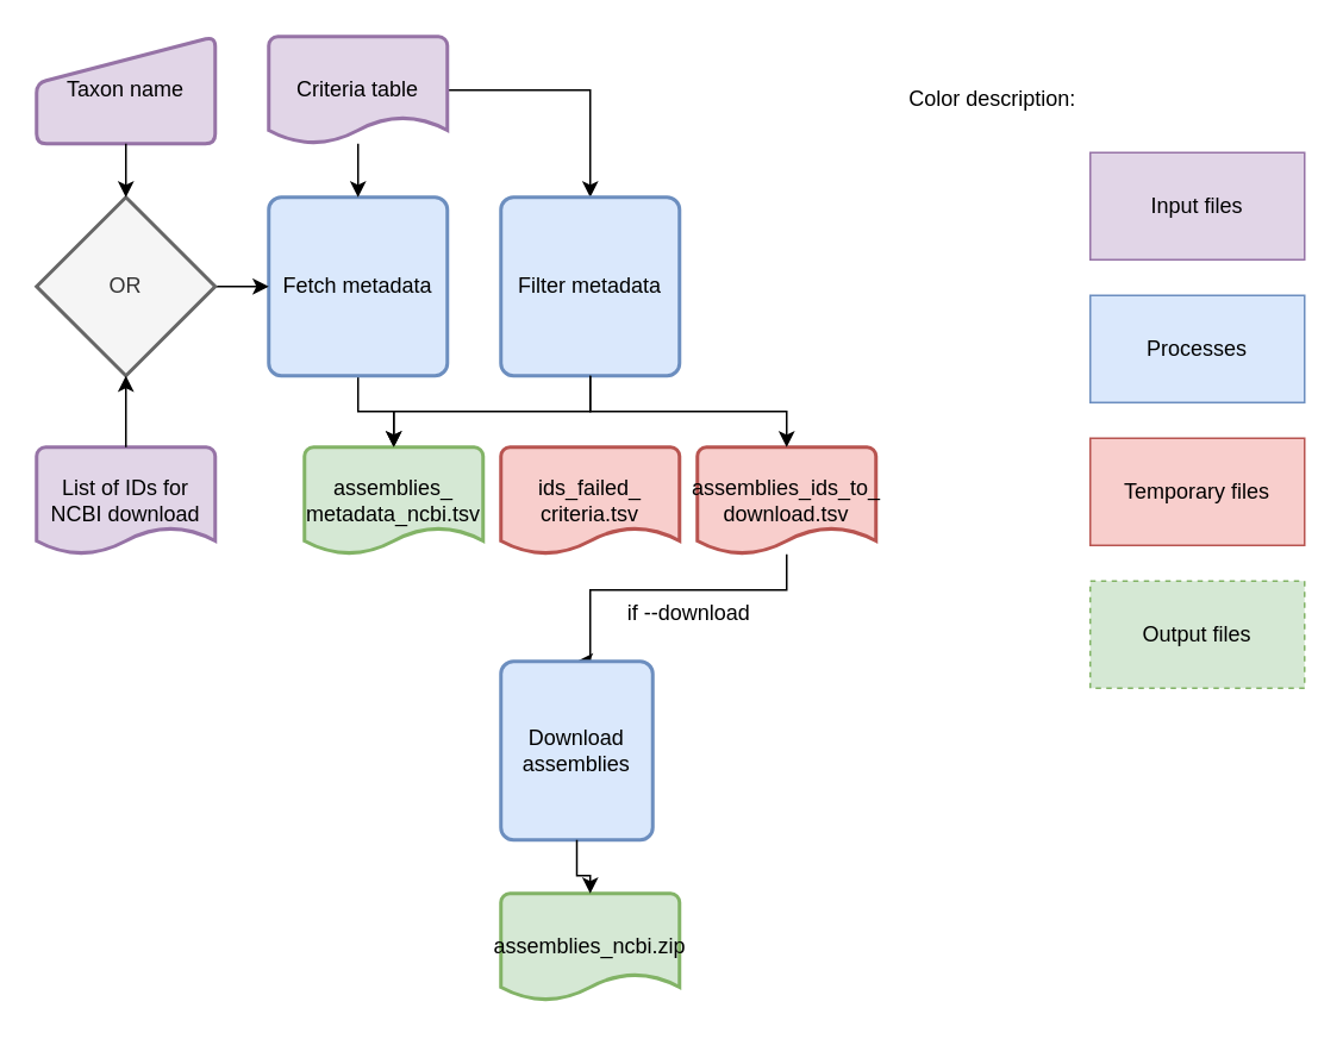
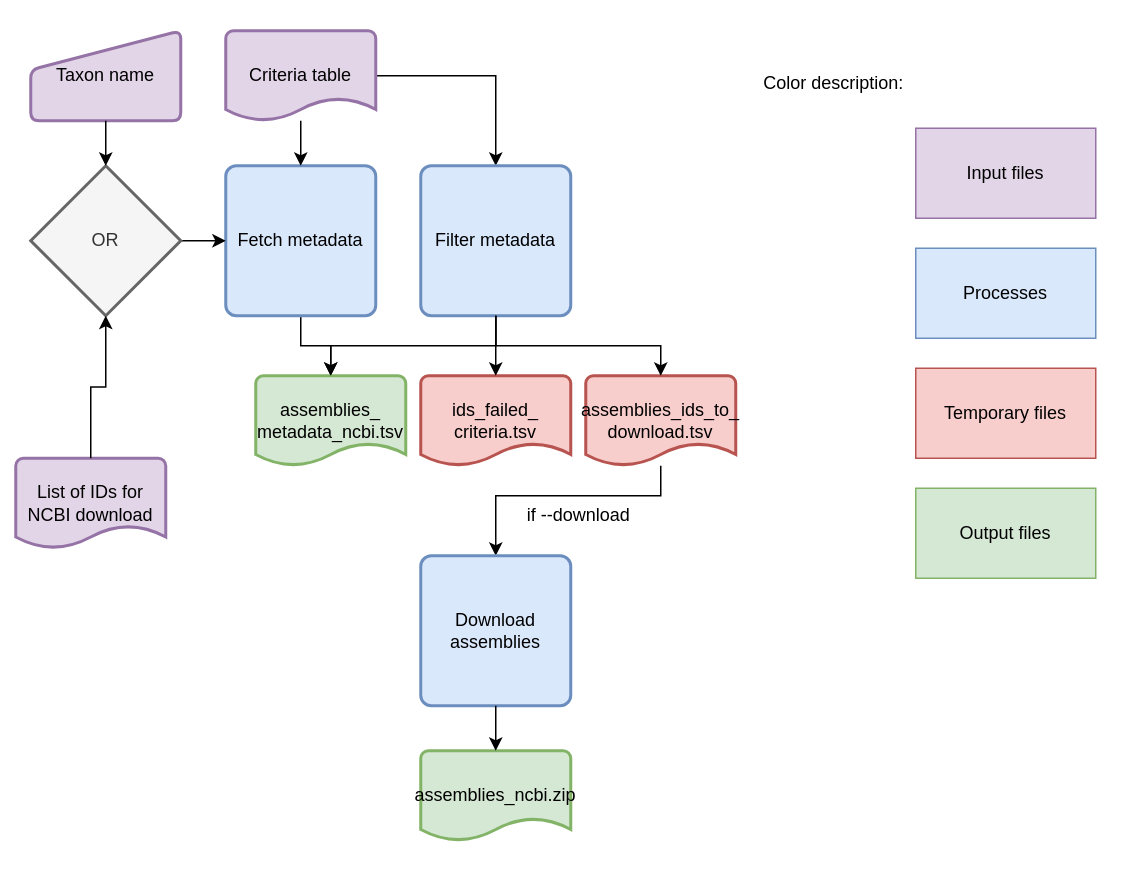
+ <mxCell id="19" style="edgeStyle=orthogonalEdgeStyle;rounded=0;orthogonalLoop=1;jettySize=auto;html=1;entryX=0.5;entryY=0;entryDx=0;entryDy=0;entryPerimeter=0;" parent="1" source="13" target="18" edge="1"><mxGeometry relative="1" as="geometry" /></mxCell>
- <mxCell id="11" value="List of IDs for NCBI download" style="strokeWidth=2;html=1;shape=mxgraph.flowchart.document2;whiteSpace=wrap;size=0.25;fillColor=#e1d5e7;strokeColor=#9673a6;" parent="1" vertex="1"><mxGeometry x="20" y="250" width="100" height="60" as="geometry" /></mxCell>
+ <mxCell id="11" value="List of IDs for NCBI download" style="strokeWidth=2;html=1;shape=mxgraph.flowchart.document2;whiteSpace=wrap;size=0.25;fillColor=#e1d5e7;strokeColor=#9673a6;" parent="1" vertex="1"><mxGeometry x="10" y="305" width="100" height="60" as="geometry" /></mxCell>
- <mxCell id="28" value="Output files" style="rounded=0;whiteSpace=wrap;html=1;fillColor=#d5e8d4;strokeColor=#82b366;dashed=1;" parent="1" vertex="1"><mxGeometry x="610" y="325" width="120" height="60" as="geometry" /></mxCell>
+ <mxCell id="28" value="Output files" style="rounded=0;whiteSpace=wrap;html=1;fillColor=#d5e8d4;strokeColor=#82b366;" parent="1" vertex="1"><mxGeometry x="610" y="325" width="120" height="60" as="geometry" /></mxCell>
- <mxCell id="21" value="Download assemblies" style="rounded=1;whiteSpace=wrap;html=1;absoluteArcSize=1;arcSize=14;strokeWidth=2;fillColor=#dae8fc;strokeColor=#6c8ebf;" parent="1" vertex="1"><mxGeometry x="280" y="370" width="85" height="100" as="geometry" /></mxCell>
+ <mxCell id="21" value="Download assemblies" style="rounded=1;whiteSpace=wrap;html=1;absoluteArcSize=1;arcSize=14;strokeWidth=2;fillColor=#dae8fc;strokeColor=#6c8ebf;" parent="1" vertex="1"><mxGeometry x="280" y="370" width="100" height="100" as="geometry" /></mxCell>
